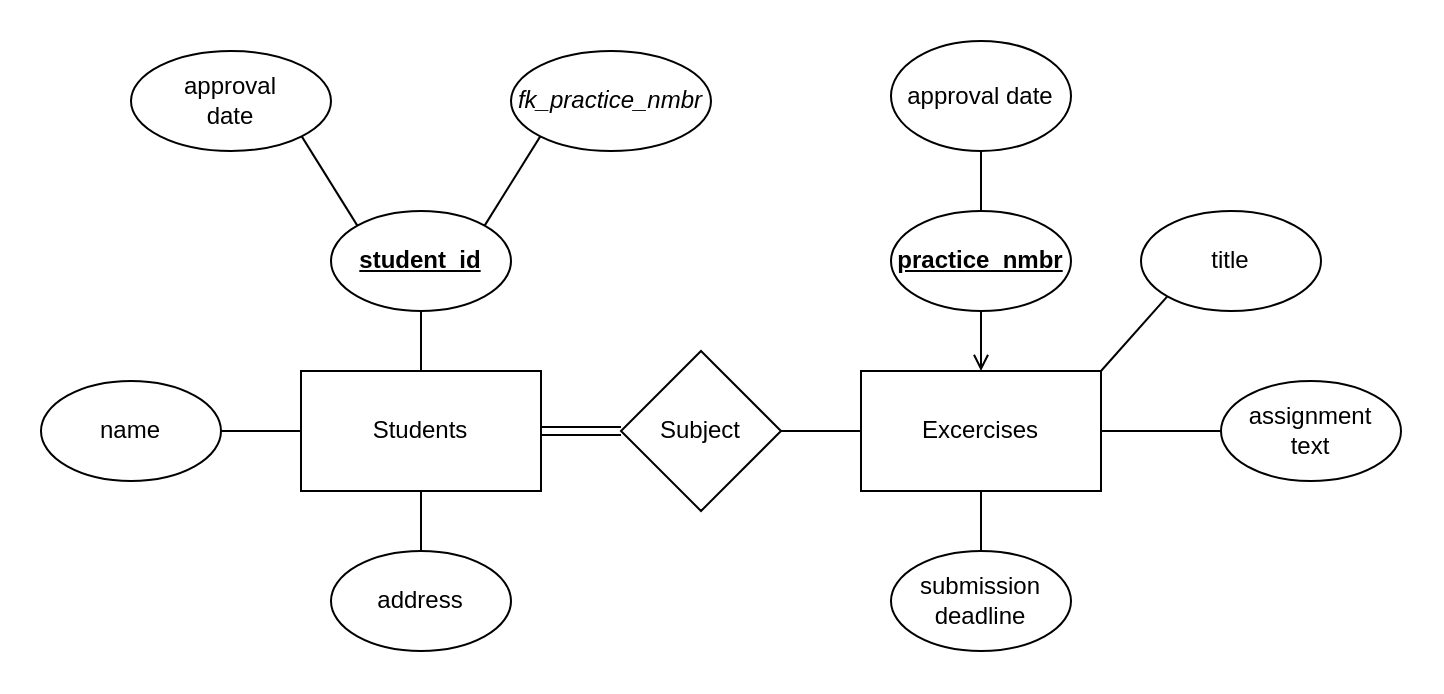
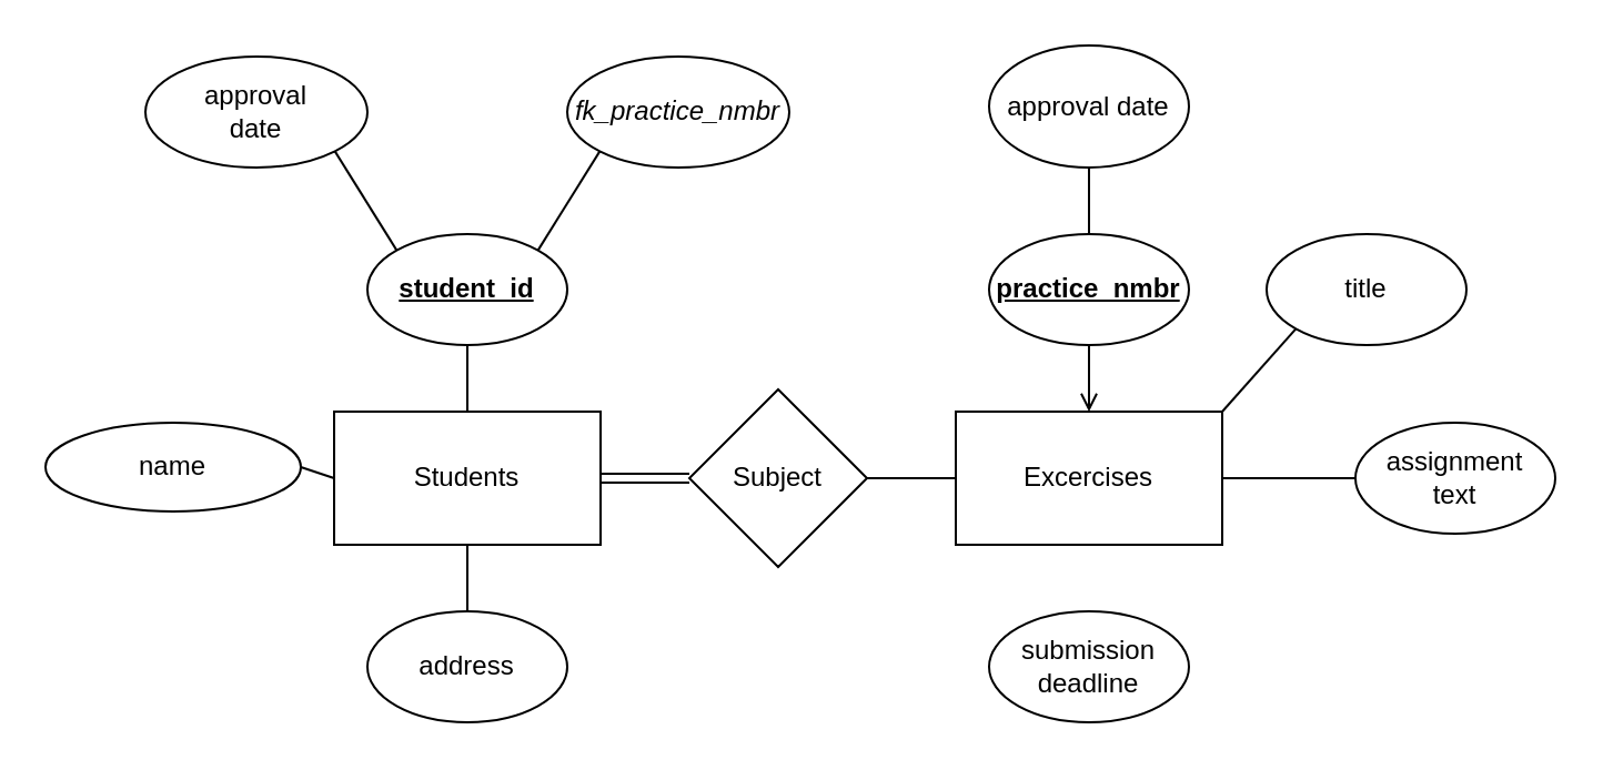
- <mxCell id="17" value="name" style="ellipse;whiteSpace=wrap;html=1;" parent="1" vertex="1"><mxGeometry x="20" y="190" width="90" height="50" as="geometry" /></mxCell>
+ <mxCell id="17" value="name" style="ellipse;whiteSpace=wrap;html=1;" parent="1" vertex="1"><mxGeometry x="20" y="190" width="115" height="40" as="geometry" /></mxCell>
- <mxCell id="14" value="" style="endArrow=none;html=1;rounded=0;entryX=0.5;entryY=1;entryDx=0;entryDy=0;" parent="1" source="10" target="4" edge="1"><mxGeometry width="50" height="50" relative="1" as="geometry"><mxPoint x="340" y="285" as="sourcePoint" /><mxPoint x="390" y="235" as="targetPoint" /></mxGeometry></mxCell>
